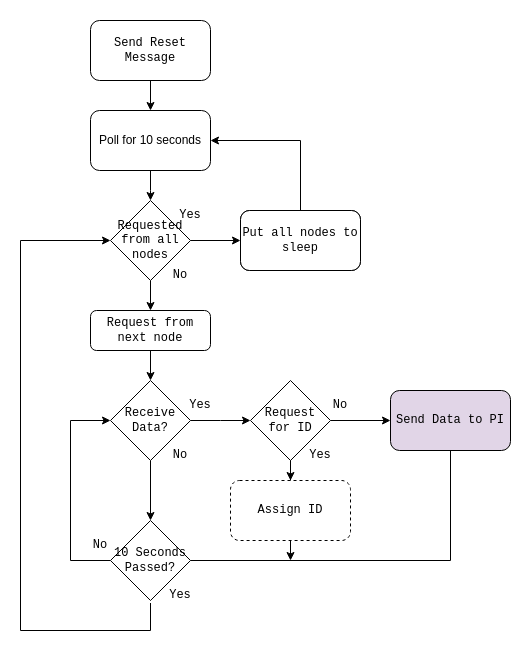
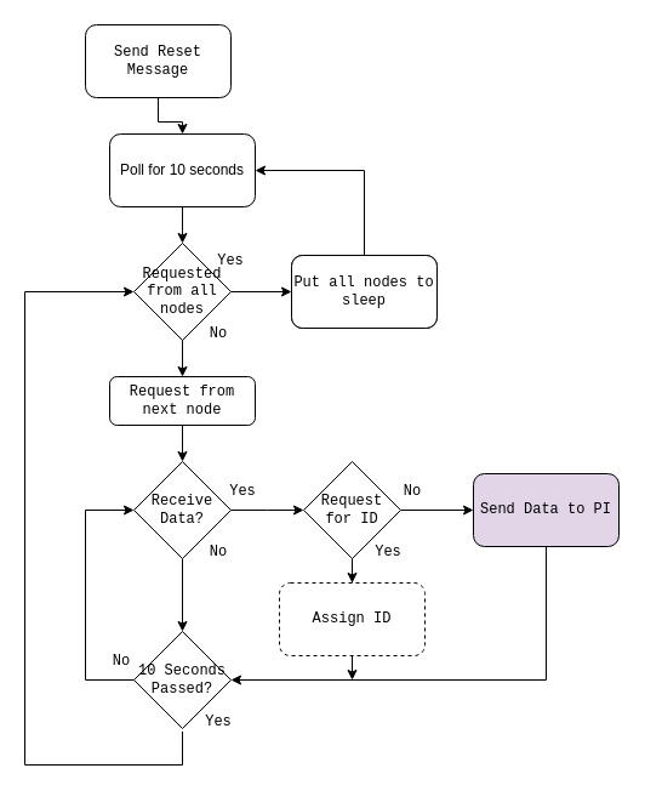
- <mxCell id="3" value="Send Reset Message" style="rounded=1;whiteSpace=wrap;html=1;fontFamily=Courier New;" parent="1" vertex="1"><mxGeometry x="90" y="20" width="120" height="60" as="geometry" /></mxCell>
+ <mxCell id="3" value="Send Reset Message" style="rounded=1;whiteSpace=wrap;html=1;fontFamily=Courier New;" parent="1" vertex="1"><mxGeometry x="70" y="20" width="120" height="60" as="geometry" /></mxCell>
- <mxCell id="17" style="edgeStyle=orthogonalEdgeStyle;rounded=0;orthogonalLoop=1;jettySize=auto;html=1;exitX=0.5;exitY=1;exitDx=0;exitDy=0;entryX=1;entryY=0.5;entryDx=0;entryDy=0;fontFamily=Courier New;endArrow=none;" parent="1" source="18" target="9" edge="1"><mxGeometry relative="1" as="geometry" /></mxCell>
+ <mxCell id="17" style="edgeStyle=orthogonalEdgeStyle;rounded=0;orthogonalLoop=1;jettySize=auto;html=1;exitX=0.5;exitY=1;exitDx=0;exitDy=0;entryX=1;entryY=0.5;entryDx=0;entryDy=0;fontFamily=Courier New;" parent="1" source="18" target="9" edge="1"><mxGeometry relative="1" as="geometry" /></mxCell>
